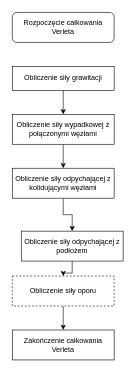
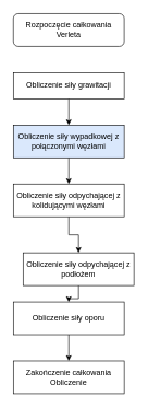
- <mxCell id="5" value="Obliczenie siły wypadkowej z połączonymi węzłami" style="rounded=0;whiteSpace=wrap;html=1;" vertex="1" parent="1"><mxGeometry x="20" y="190" width="170" height="50" as="geometry" /></mxCell>
+ <mxCell id="5" value="Obliczenie siły wypadkowej z połączonymi węzłami" style="rounded=0;whiteSpace=wrap;html=1;fillColor=#dae8fc;" vertex="1" parent="1"><mxGeometry x="20" y="190" width="170" height="50" as="geometry" /></mxCell>
- <mxCell id="11" value="Obliczenie siły oporu" style="rounded=0;whiteSpace=wrap;html=1;dashed=1;" vertex="1" parent="1"><mxGeometry x="20" y="460" width="170" height="50" as="geometry" /></mxCell>
+ <mxCell id="11" value="Obliczenie siły oporu" style="rounded=0;whiteSpace=wrap;html=1;" vertex="1" parent="1"><mxGeometry x="20" y="460" width="170" height="50" as="geometry" /></mxCell>
- <mxCell id="13" value="Zakończenie całkowania Verleta" style="rounded=0;whiteSpace=wrap;html=1;" vertex="1" parent="1"><mxGeometry x="20" y="550" width="170" height="50" as="geometry" /></mxCell>
+ <mxCell id="13" value="Zakończenie całkowania Obliczenie" style="rounded=0;whiteSpace=wrap;html=1;" vertex="1" parent="1"><mxGeometry x="20" y="550" width="170" height="50" as="geometry" /></mxCell>
